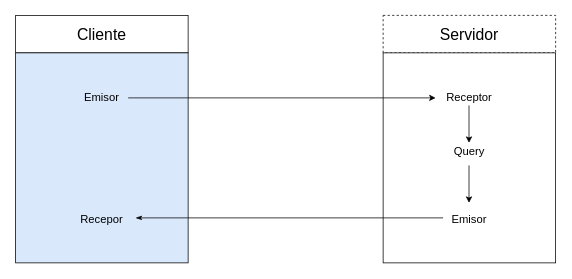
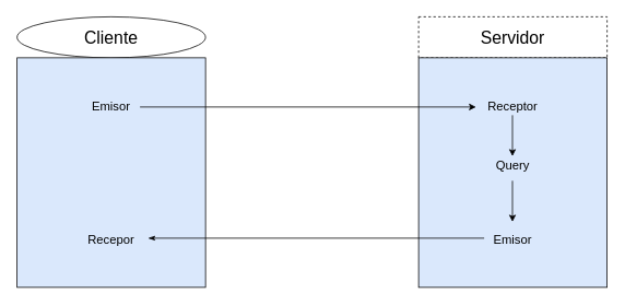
- <mxCell id="2" value="&lt;font style=&quot;font-size: 21px&quot;&gt;Cliente&lt;/font&gt;" style="rounded=0;whiteSpace=wrap;html=1;" vertex="1" parent="1"><mxGeometry x="20" y="20" width="230" height="50" as="geometry" /></mxCell>
+ <mxCell id="2" value="&lt;font style=&quot;font-size: 21px&quot;&gt;Cliente&lt;/font&gt;" style="ellipse;whiteSpace=wrap;html=1;" vertex="1" parent="1"><mxGeometry x="20" y="20" width="230" height="50" as="geometry" /></mxCell>
- <mxCell id="5" value="&lt;font style=&quot;font-size: 15px&quot;&gt;Receptor&lt;br&gt;&lt;br&gt;&lt;br&gt;&lt;br&gt;Query&lt;br&gt;&lt;br&gt;&lt;br&gt;&lt;br&gt;&lt;br&gt;Emisor&lt;br&gt;&lt;/font&gt;" style="rounded=0;whiteSpace=wrap;html=1;" vertex="1" parent="1"><mxGeometry x="510" y="70" width="230" height="280" as="geometry" /></mxCell>
+ <mxCell id="5" value="&lt;font style=&quot;font-size: 15px&quot;&gt;Receptor&lt;br&gt;&lt;br&gt;&lt;br&gt;&lt;br&gt;Query&lt;br&gt;&lt;br&gt;&lt;br&gt;&lt;br&gt;&lt;br&gt;Emisor&lt;br&gt;&lt;/font&gt;" style="rounded=0;whiteSpace=wrap;html=1;fillColor=#dae8fc;" vertex="1" parent="1"><mxGeometry x="510" y="70" width="230" height="280" as="geometry" /></mxCell>
